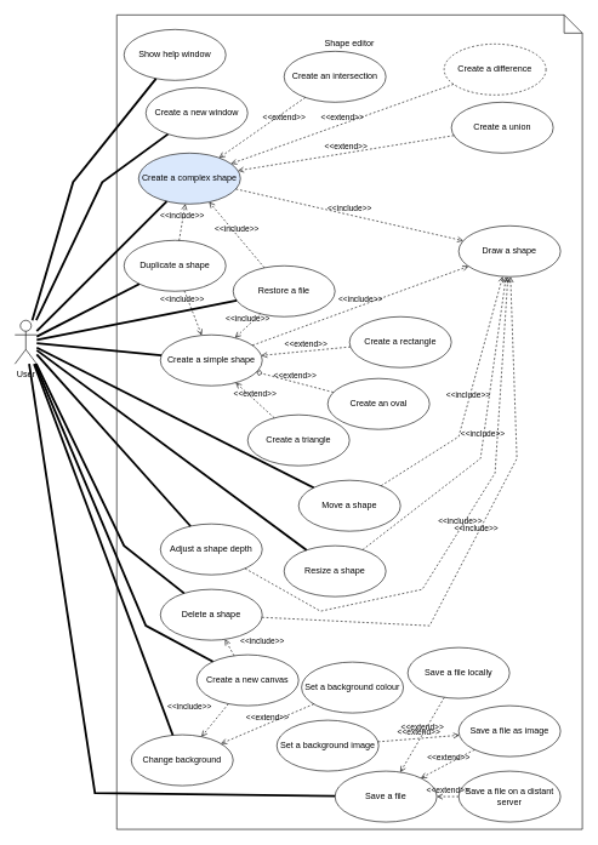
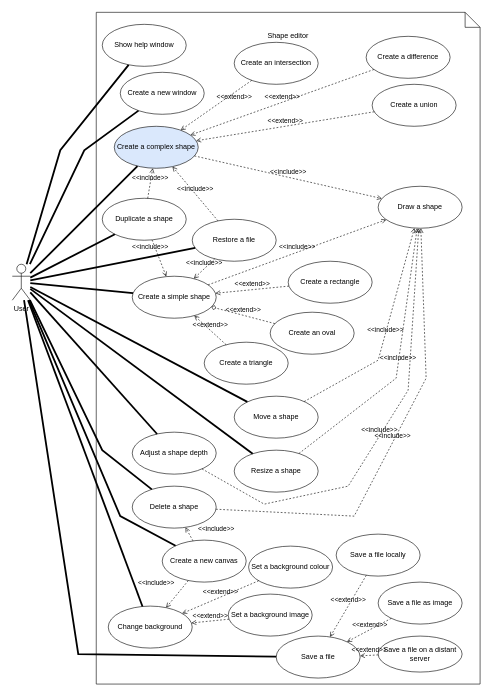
- <mxCell id="19" value="Create a difference" style="ellipse;whiteSpace=wrap;html=1;dashed=1;" parent="1" vertex="1"><mxGeometry x="610" y="60" width="140" height="70" as="geometry" /></mxCell>
+ <mxCell id="19" value="Create a difference" style="ellipse;whiteSpace=wrap;html=1;" parent="1" vertex="1"><mxGeometry x="610" y="60" width="140" height="70" as="geometry" /></mxCell>
- <mxCell id="5" value="Move&amp;nbsp;a shape" style="ellipse;whiteSpace=wrap;html=1;" parent="1" vertex="1"><mxGeometry x="410" y="660" width="140" height="70" as="geometry" /></mxCell>
+ <mxCell id="5" value="Move&amp;nbsp;a shape" style="ellipse;whiteSpace=wrap;html=1;" parent="1" vertex="1"><mxGeometry x="390" y="660" width="140" height="70" as="geometry" /></mxCell>
- <mxCell id="39" value="&amp;lt;&amp;lt;extend&amp;gt;&amp;gt;" style="html=1;verticalAlign=bottom;labelBackgroundColor=none;endArrow=open;endFill=0;dashed=1;rounded=0;" edge="1" parent="1" source="37" target="43"><mxGeometry width="160" relative="1" as="geometry"><mxPoint x="411" y="880" as="sourcePoint" /><mxPoint x="309" y="830" as="targetPoint" /></mxGeometry></mxCell>
+ <mxCell id="39" value="&amp;lt;&amp;lt;extend&amp;gt;&amp;gt;" style="html=1;verticalAlign=bottom;labelBackgroundColor=none;endArrow=open;endFill=0;dashed=1;rounded=0;" edge="1" parent="1" source="37" target="35"><mxGeometry width="160" relative="1" as="geometry"><mxPoint x="411" y="880" as="sourcePoint" /><mxPoint x="309" y="830" as="targetPoint" /></mxGeometry></mxCell>
- <mxCell id="42" value="Save a file on a distant server" style="ellipse;whiteSpace=wrap;html=1;" vertex="1" parent="1"><mxGeometry x="630" y="1060" width="140" height="70" as="geometry" /></mxCell>
+ <mxCell id="42" value="Save a file on a distant server" style="ellipse;whiteSpace=wrap;html=1;" vertex="1" parent="1"><mxGeometry x="630" y="1060" width="140" height="60" as="geometry" /></mxCell>
